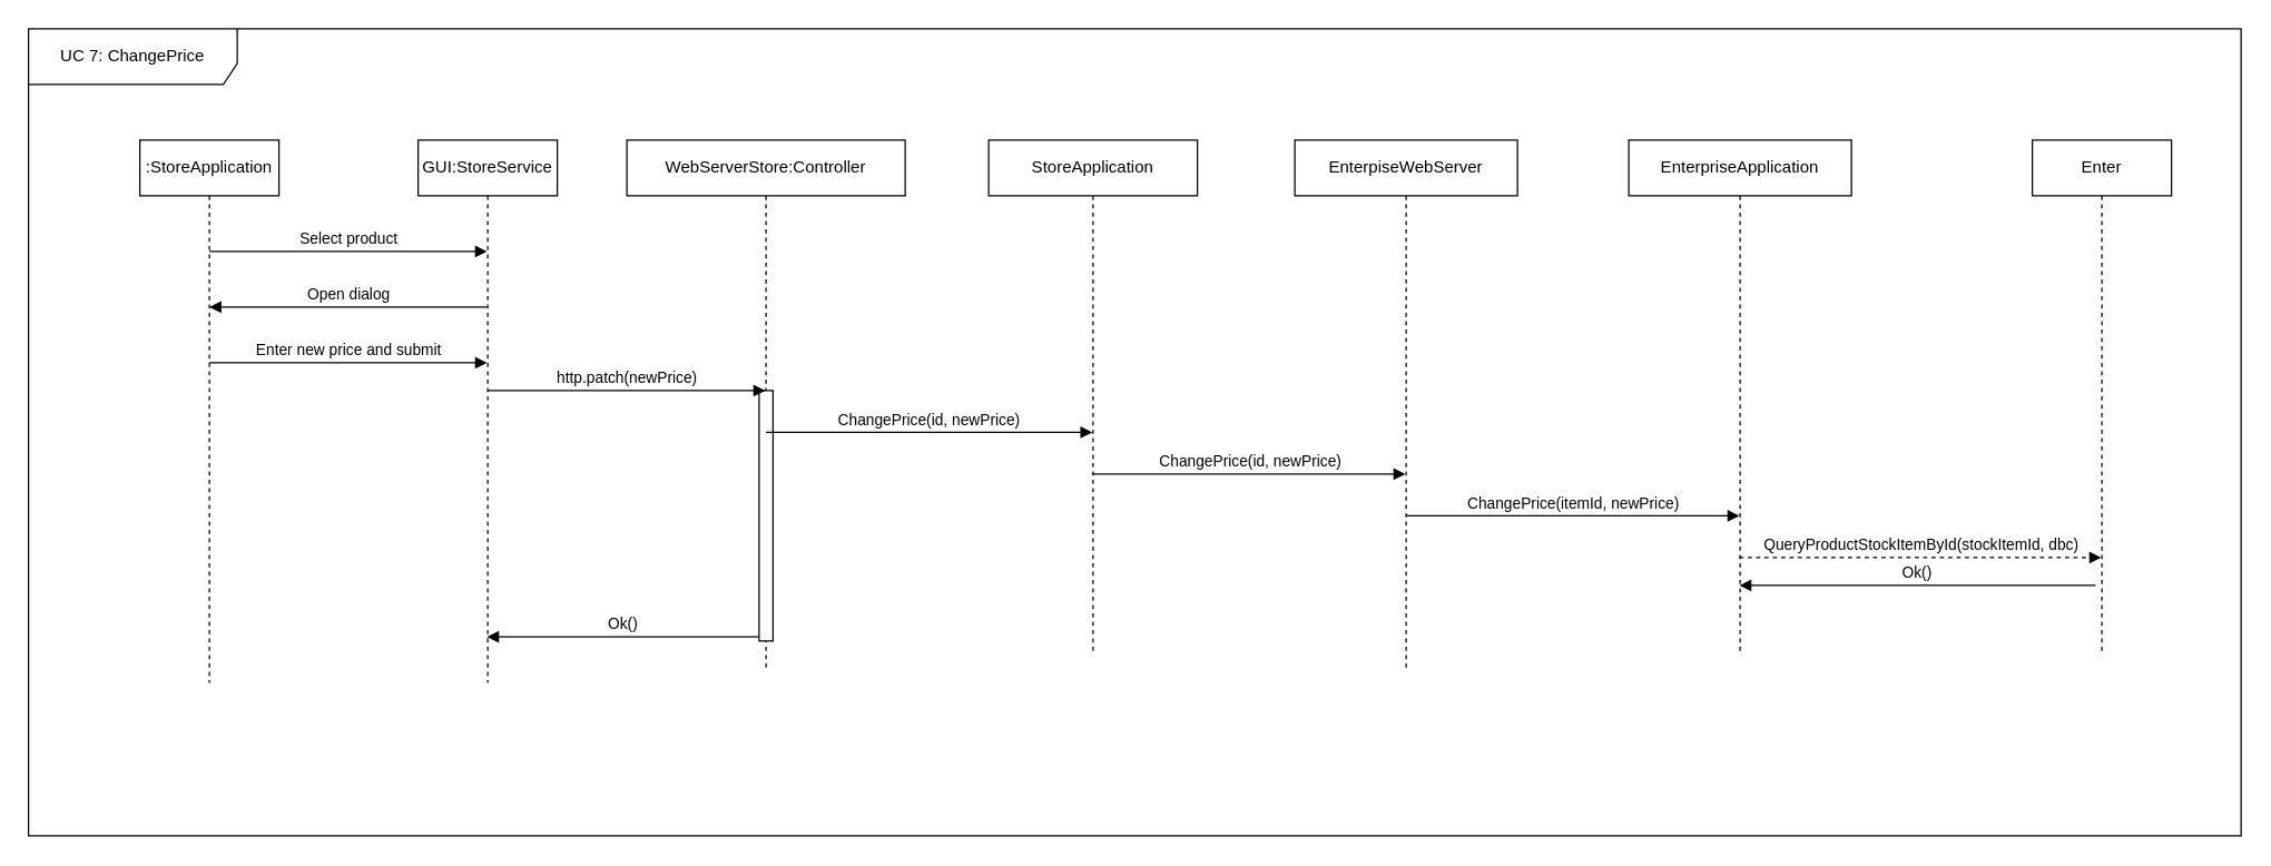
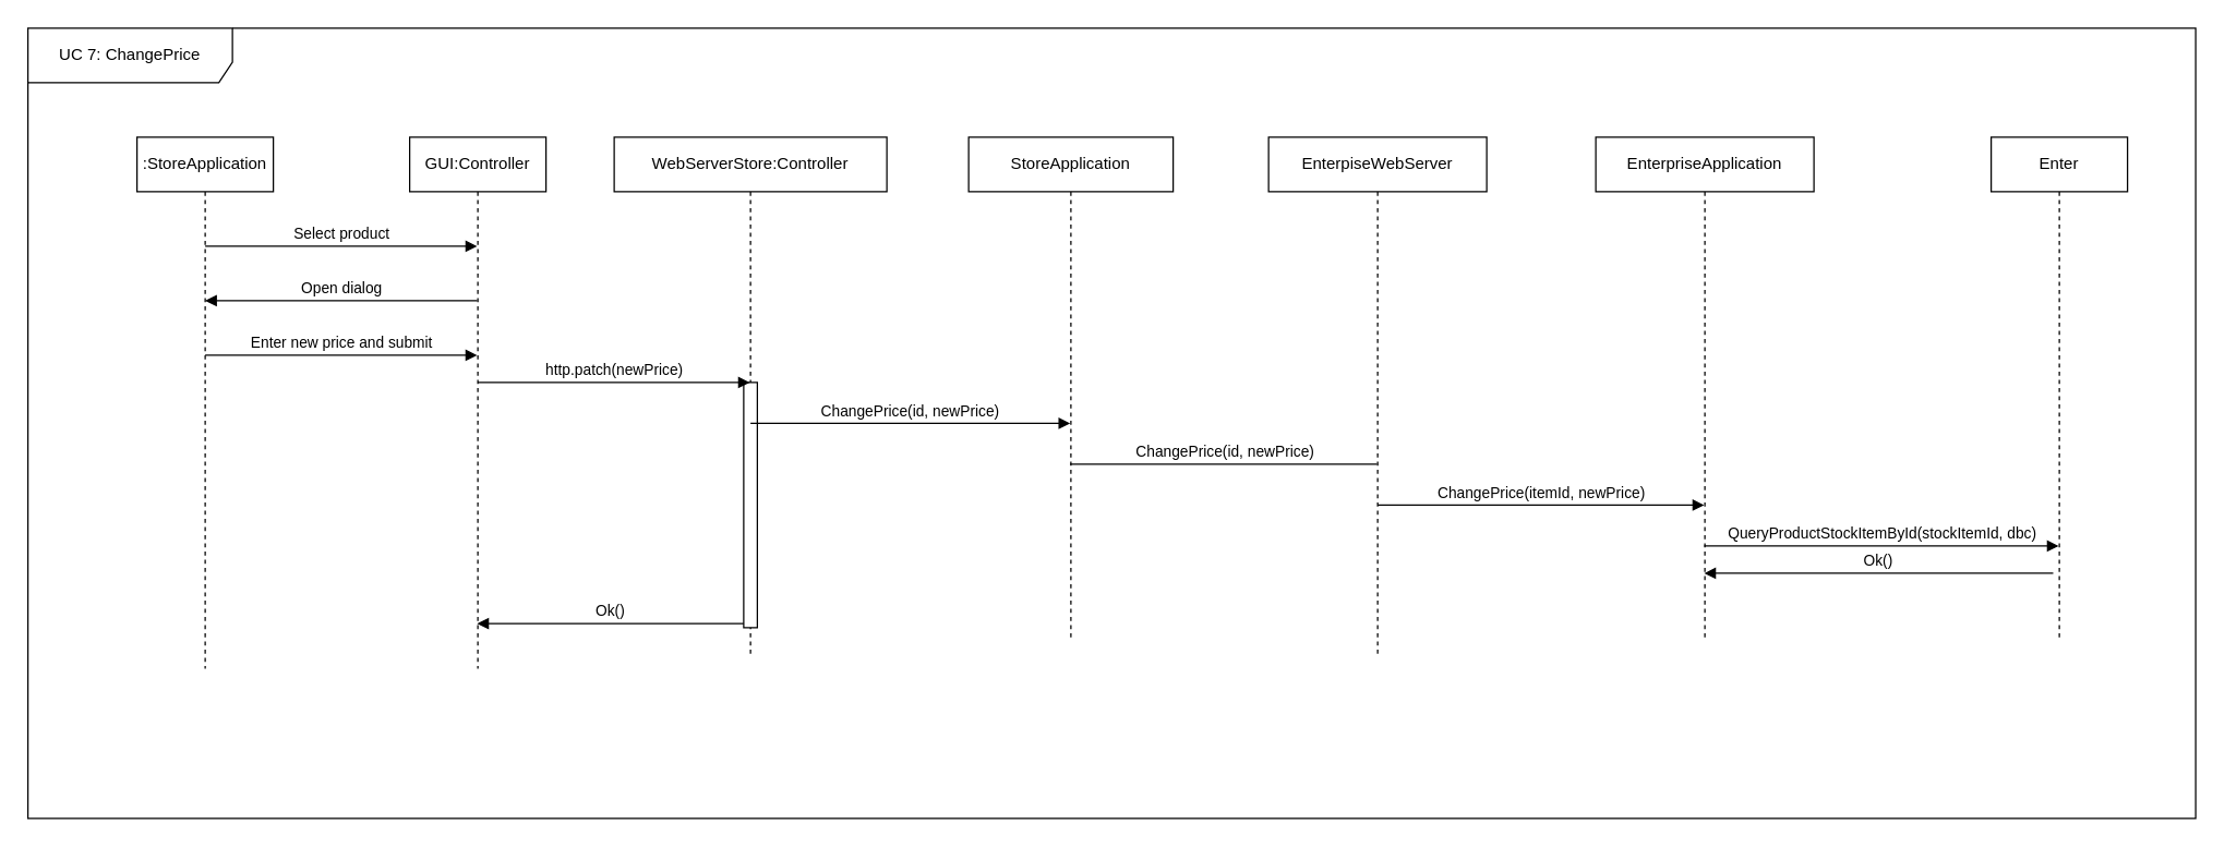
- <mxCell id="5" value="&lt;div&gt;GUI:StoreService&lt;/div&gt;" style="shape=umlLifeline;perimeter=lifelinePerimeter;whiteSpace=wrap;html=1;container=1;collapsible=0;recursiveResize=0;outlineConnect=0;" vertex="1" parent="1"><mxGeometry x="300" y="100" width="100" height="390" as="geometry" /></mxCell>
+ <mxCell id="5" value="&lt;div&gt;GUI:Controller&lt;/div&gt;" style="shape=umlLifeline;perimeter=lifelinePerimeter;whiteSpace=wrap;html=1;container=1;collapsible=0;recursiveResize=0;outlineConnect=0;" vertex="1" parent="1"><mxGeometry x="300" y="100" width="100" height="390" as="geometry" /></mxCell>
- <mxCell id="17" value="ChangePrice(id, newPrice)" style="html=1;verticalAlign=bottom;endArrow=block;rounded=0;" edge="1" parent="1" source="7" target="8"><mxGeometry width="80" relative="1" as="geometry"><mxPoint x="790" y="340" as="sourcePoint" /><mxPoint x="1024.5" y="340" as="targetPoint" /><Array as="points"><mxPoint x="950" y="340" /></Array></mxGeometry></mxCell>
+ <mxCell id="17" value="ChangePrice(id, newPrice)" style="html=1;verticalAlign=bottom;endArrow=none;rounded=0;" edge="1" parent="1" source="7" target="8"><mxGeometry width="80" relative="1" as="geometry"><mxPoint x="790" y="340" as="sourcePoint" /><mxPoint x="1024.5" y="340" as="targetPoint" /><Array as="points"><mxPoint x="950" y="340" /></Array></mxGeometry></mxCell>
- <mxCell id="11" value="QueryProductStockItemById(stockItemId, dbc)" style="html=1;verticalAlign=bottom;endArrow=block;rounded=0;dashed=1;" edge="1" parent="1" source="12" target="9"><mxGeometry width="80" relative="1" as="geometry"><mxPoint x="1060" y="340" as="sourcePoint" /><mxPoint x="1060" y="340" as="targetPoint" /><Array as="points"><mxPoint x="1400" y="400" /></Array></mxGeometry></mxCell>
+ <mxCell id="11" value="QueryProductStockItemById(stockItemId, dbc)" style="html=1;verticalAlign=bottom;endArrow=block;rounded=0;" edge="1" parent="1" source="12" target="9"><mxGeometry width="80" relative="1" as="geometry"><mxPoint x="1060" y="340" as="sourcePoint" /><mxPoint x="1060" y="340" as="targetPoint" /><Array as="points"><mxPoint x="1400" y="400" /></Array></mxGeometry></mxCell>
